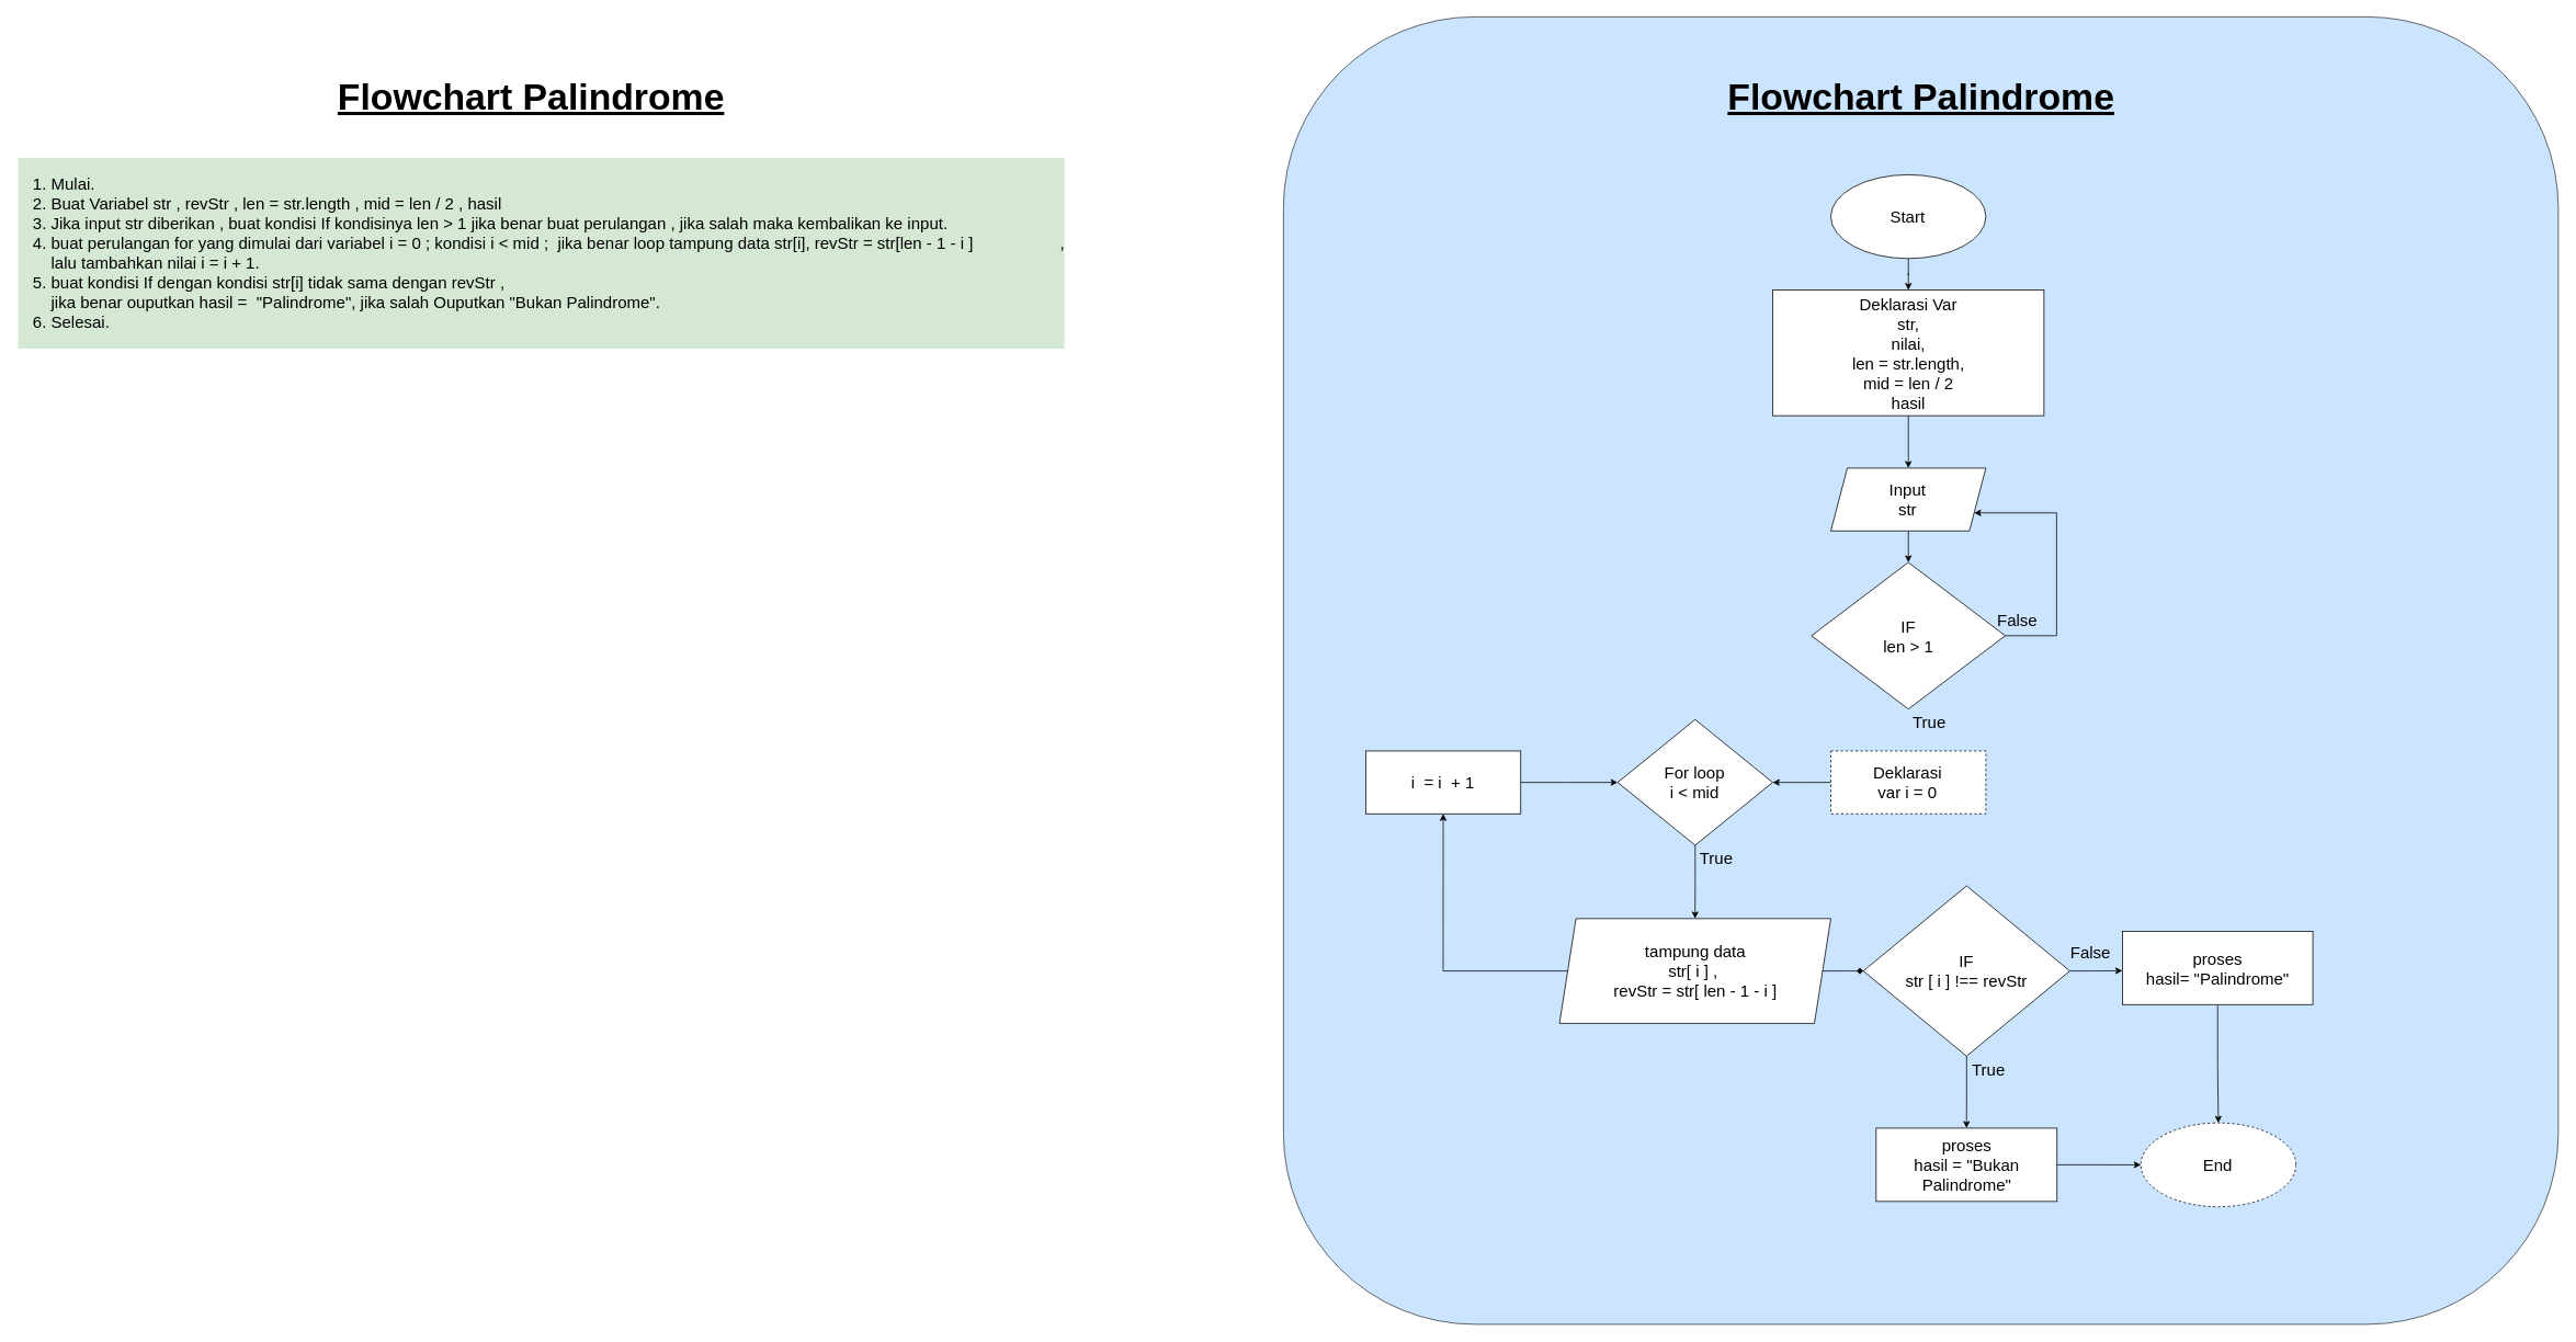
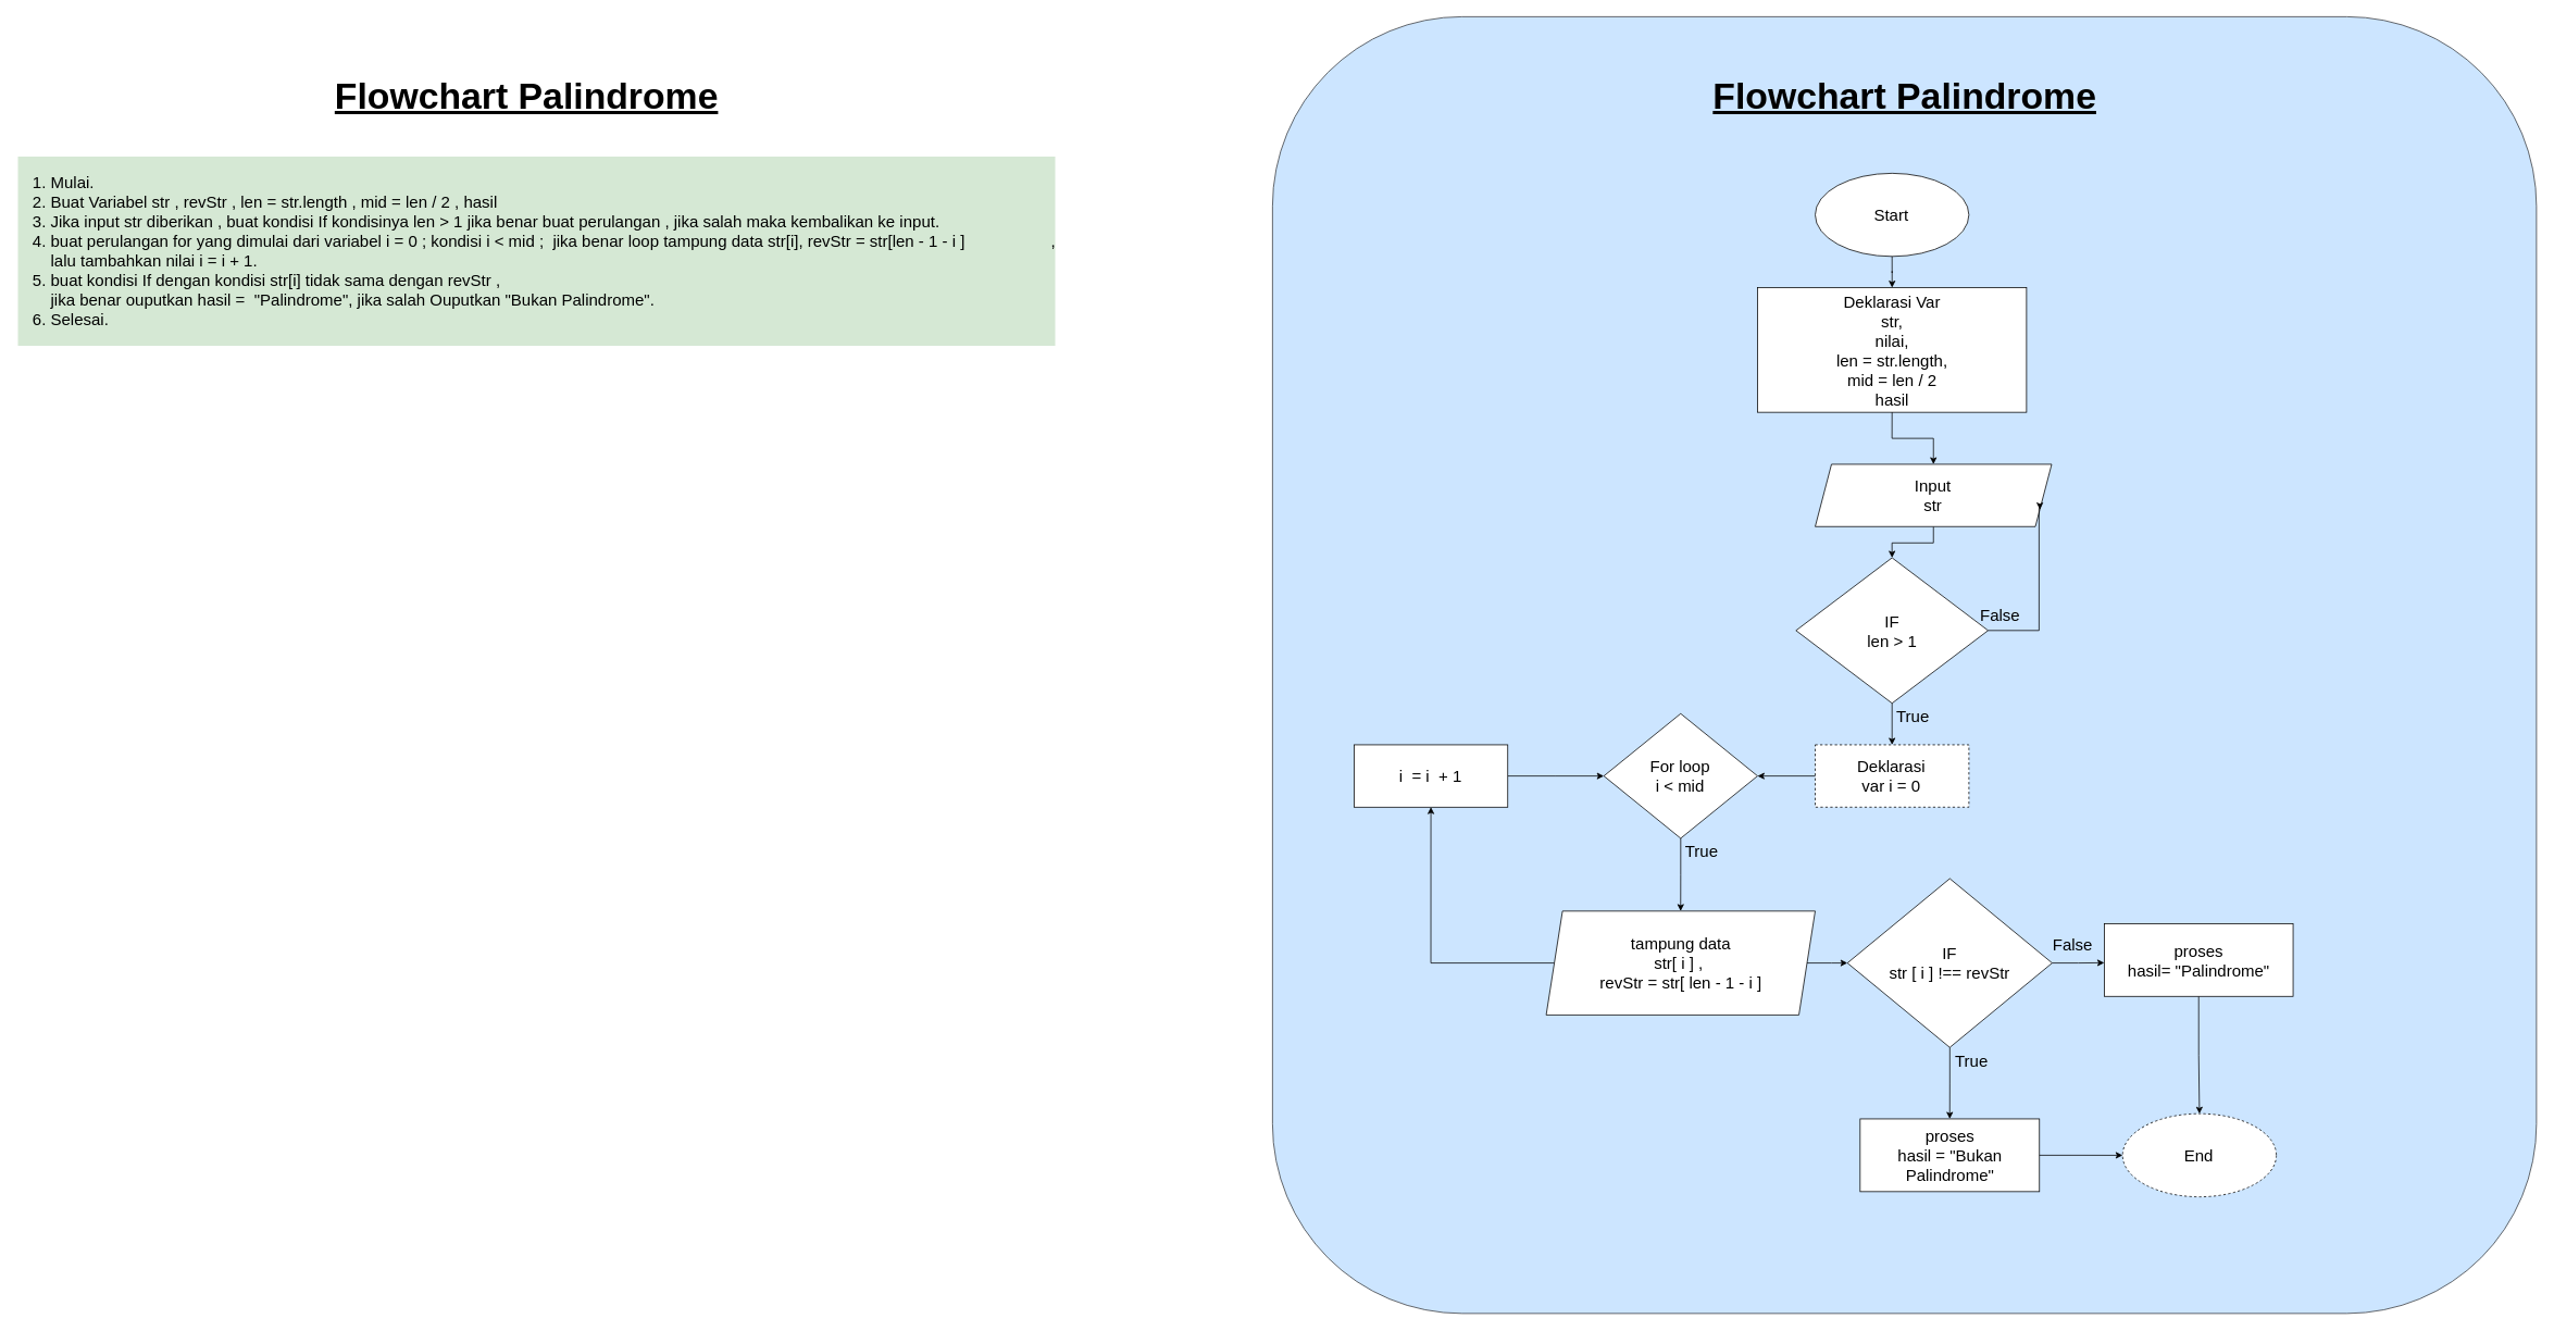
- <mxCell id="13" value="Input&lt;br style=&quot;font-size: 20px;&quot;&gt;str" style="shape=parallelogram;perimeter=parallelogramPerimeter;whiteSpace=wrap;html=1;fixedSize=1;fontSize=20;labelBackgroundColor=none;labelBorderColor=none;fontStyle=0;container=0;" parent="1" vertex="1"><mxGeometry x="2225.496" y="568.751" width="188.499" height="76.447" as="geometry" /></mxCell>
+ <mxCell id="13" value="Input&lt;br style=&quot;font-size: 20px;&quot;&gt;str" style="shape=parallelogram;perimeter=parallelogramPerimeter;whiteSpace=wrap;html=1;fixedSize=1;fontSize=20;labelBackgroundColor=none;labelBorderColor=none;fontStyle=0;container=0;" parent="1" vertex="1"><mxGeometry x="2225.496" y="568.751" width="290" height="76.447" as="geometry" /></mxCell>
+ <mxCell id="19" style="edgeStyle=orthogonalEdgeStyle;rounded=0;orthogonalLoop=1;jettySize=auto;html=1;exitX=0.5;exitY=1;exitDx=0;exitDy=0;entryX=0.5;entryY=0;entryDx=0;entryDy=0;fontSize=20;labelBackgroundColor=none;labelBorderColor=none;fontStyle=0" parent="1" source="11" target="18" edge="1"><mxGeometry relative="1" as="geometry" /></mxCell>
- <mxCell id="31" value="" style="edgeStyle=orthogonalEdgeStyle;rounded=0;orthogonalLoop=1;jettySize=auto;html=1;fontSize=20;labelBackgroundColor=none;labelBorderColor=none;fontStyle=0;endArrow=diamond;" parent="1" source="25" target="30" edge="1"><mxGeometry relative="1" as="geometry" /></mxCell>
+ <mxCell id="31" value="" style="edgeStyle=orthogonalEdgeStyle;rounded=0;orthogonalLoop=1;jettySize=auto;html=1;fontSize=20;labelBackgroundColor=none;labelBorderColor=none;fontStyle=0" parent="1" source="25" target="30" edge="1"><mxGeometry relative="1" as="geometry" /></mxCell>
